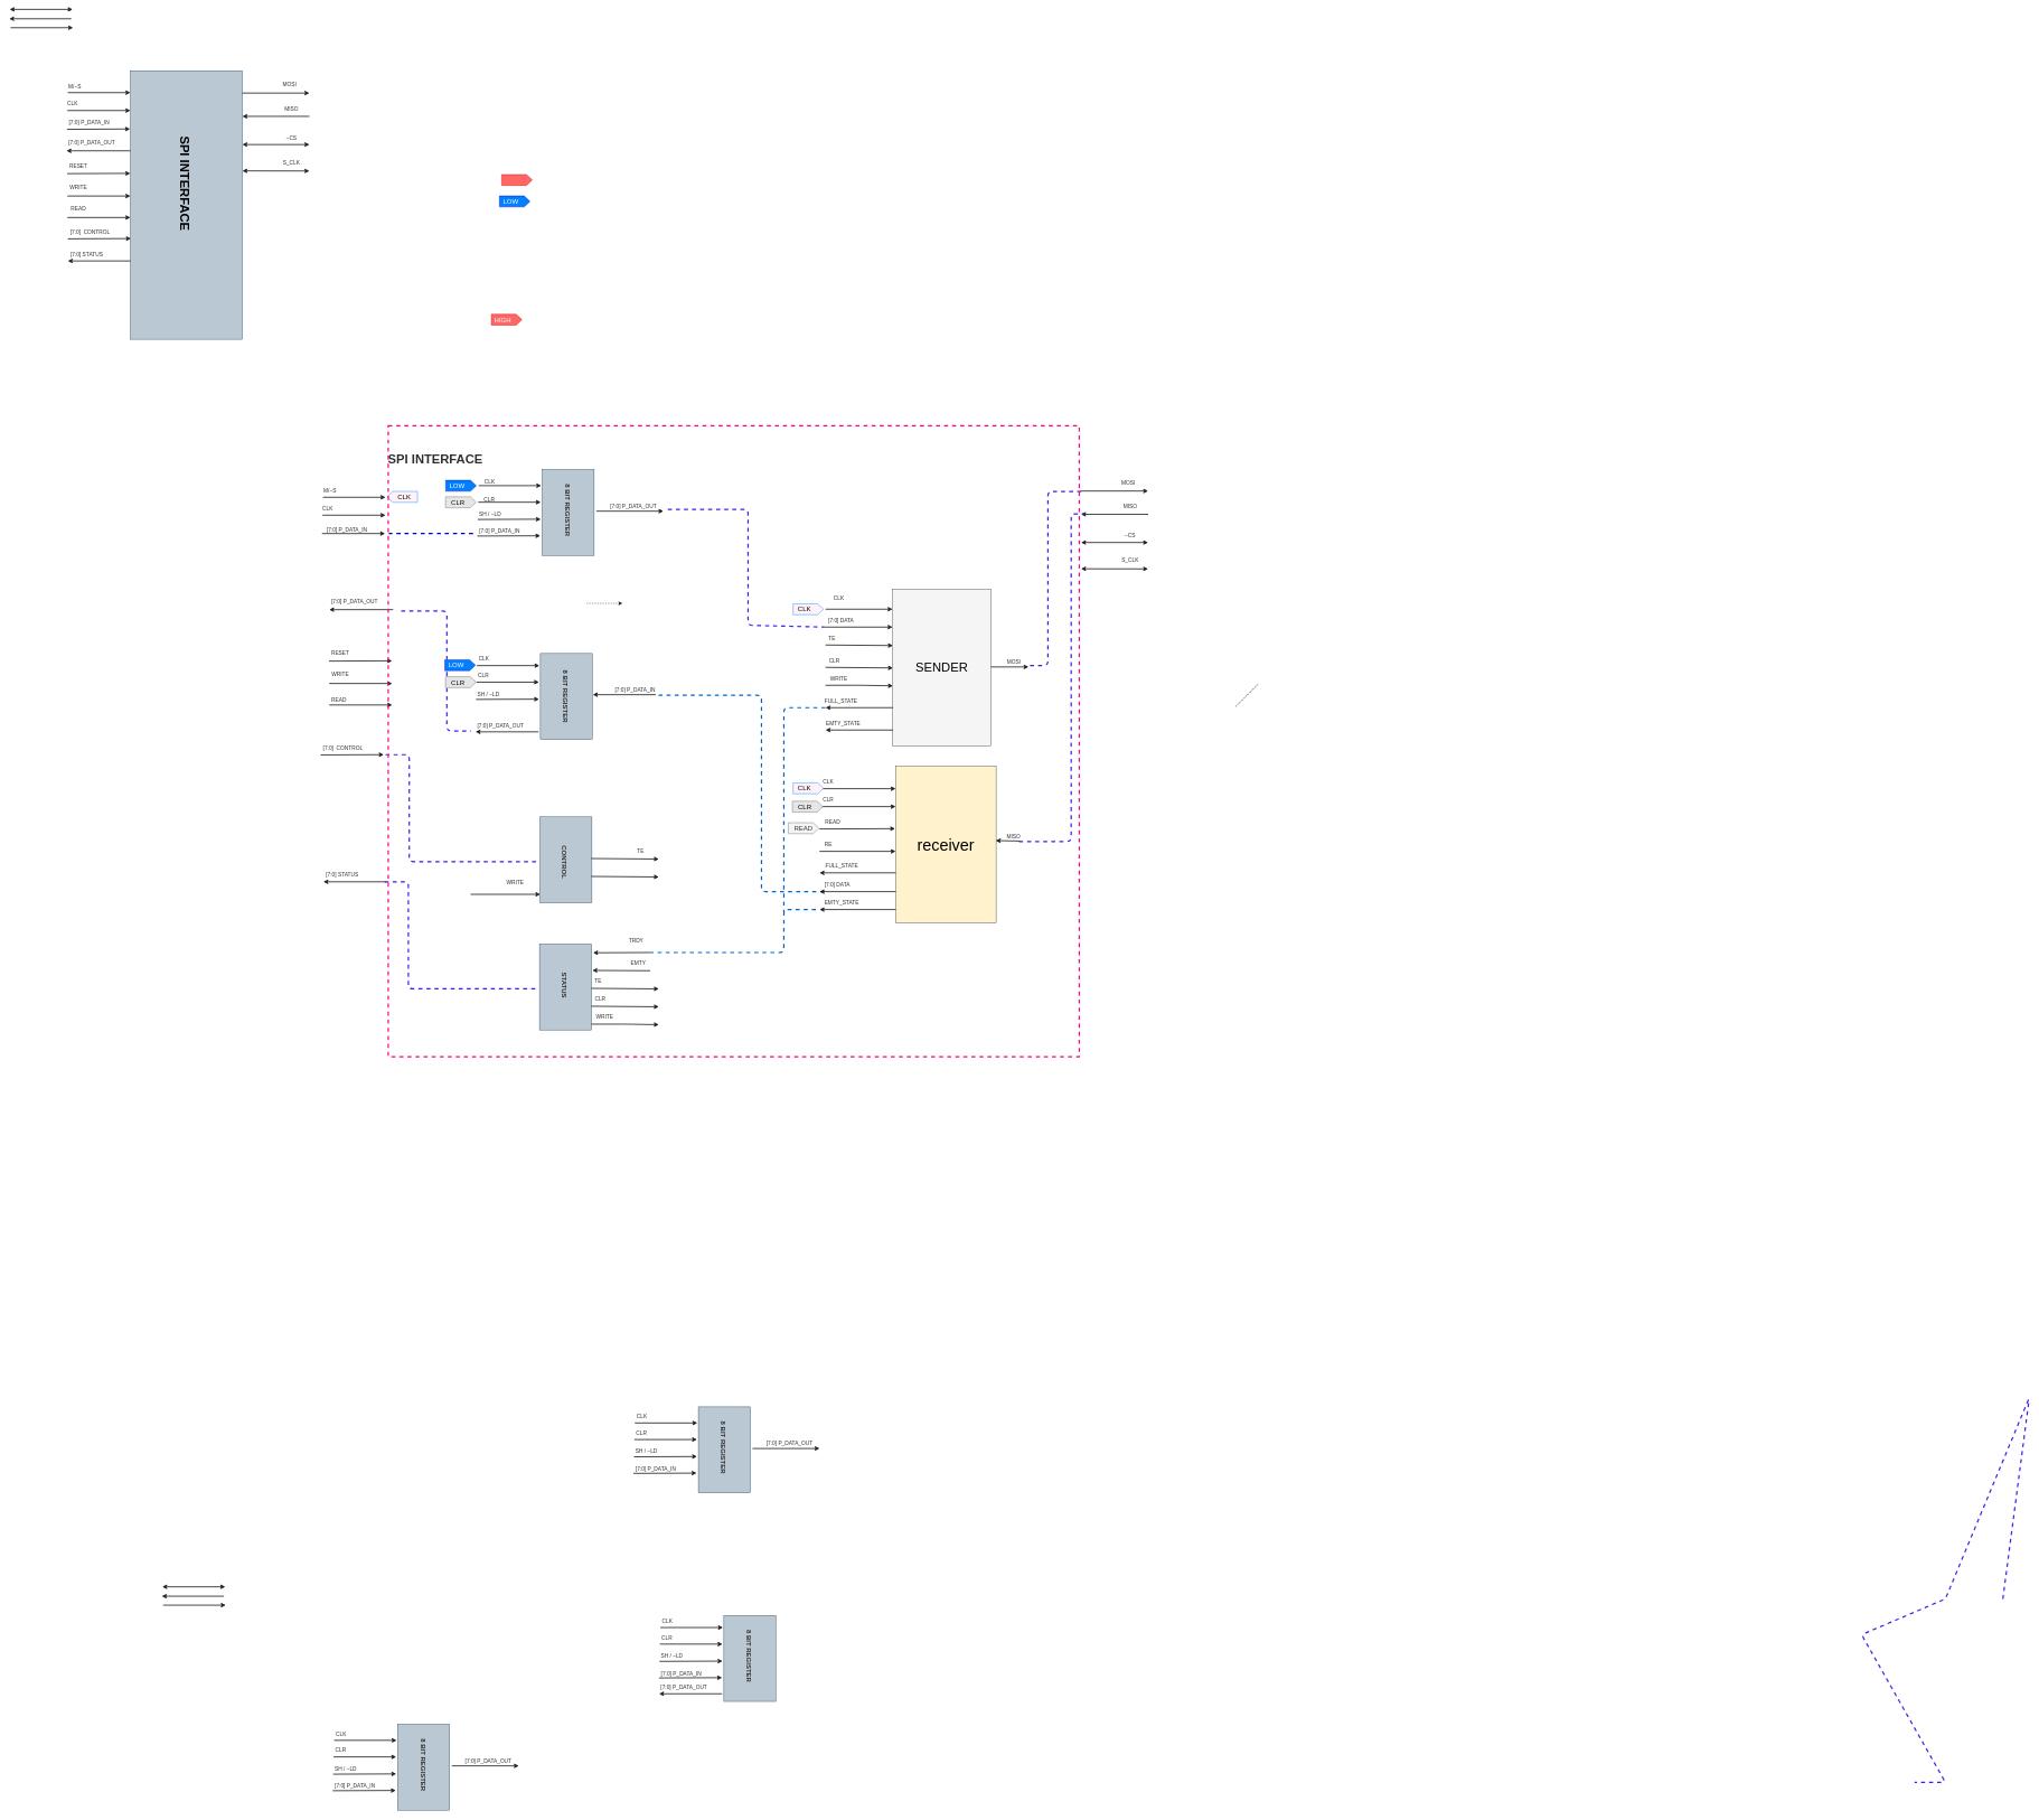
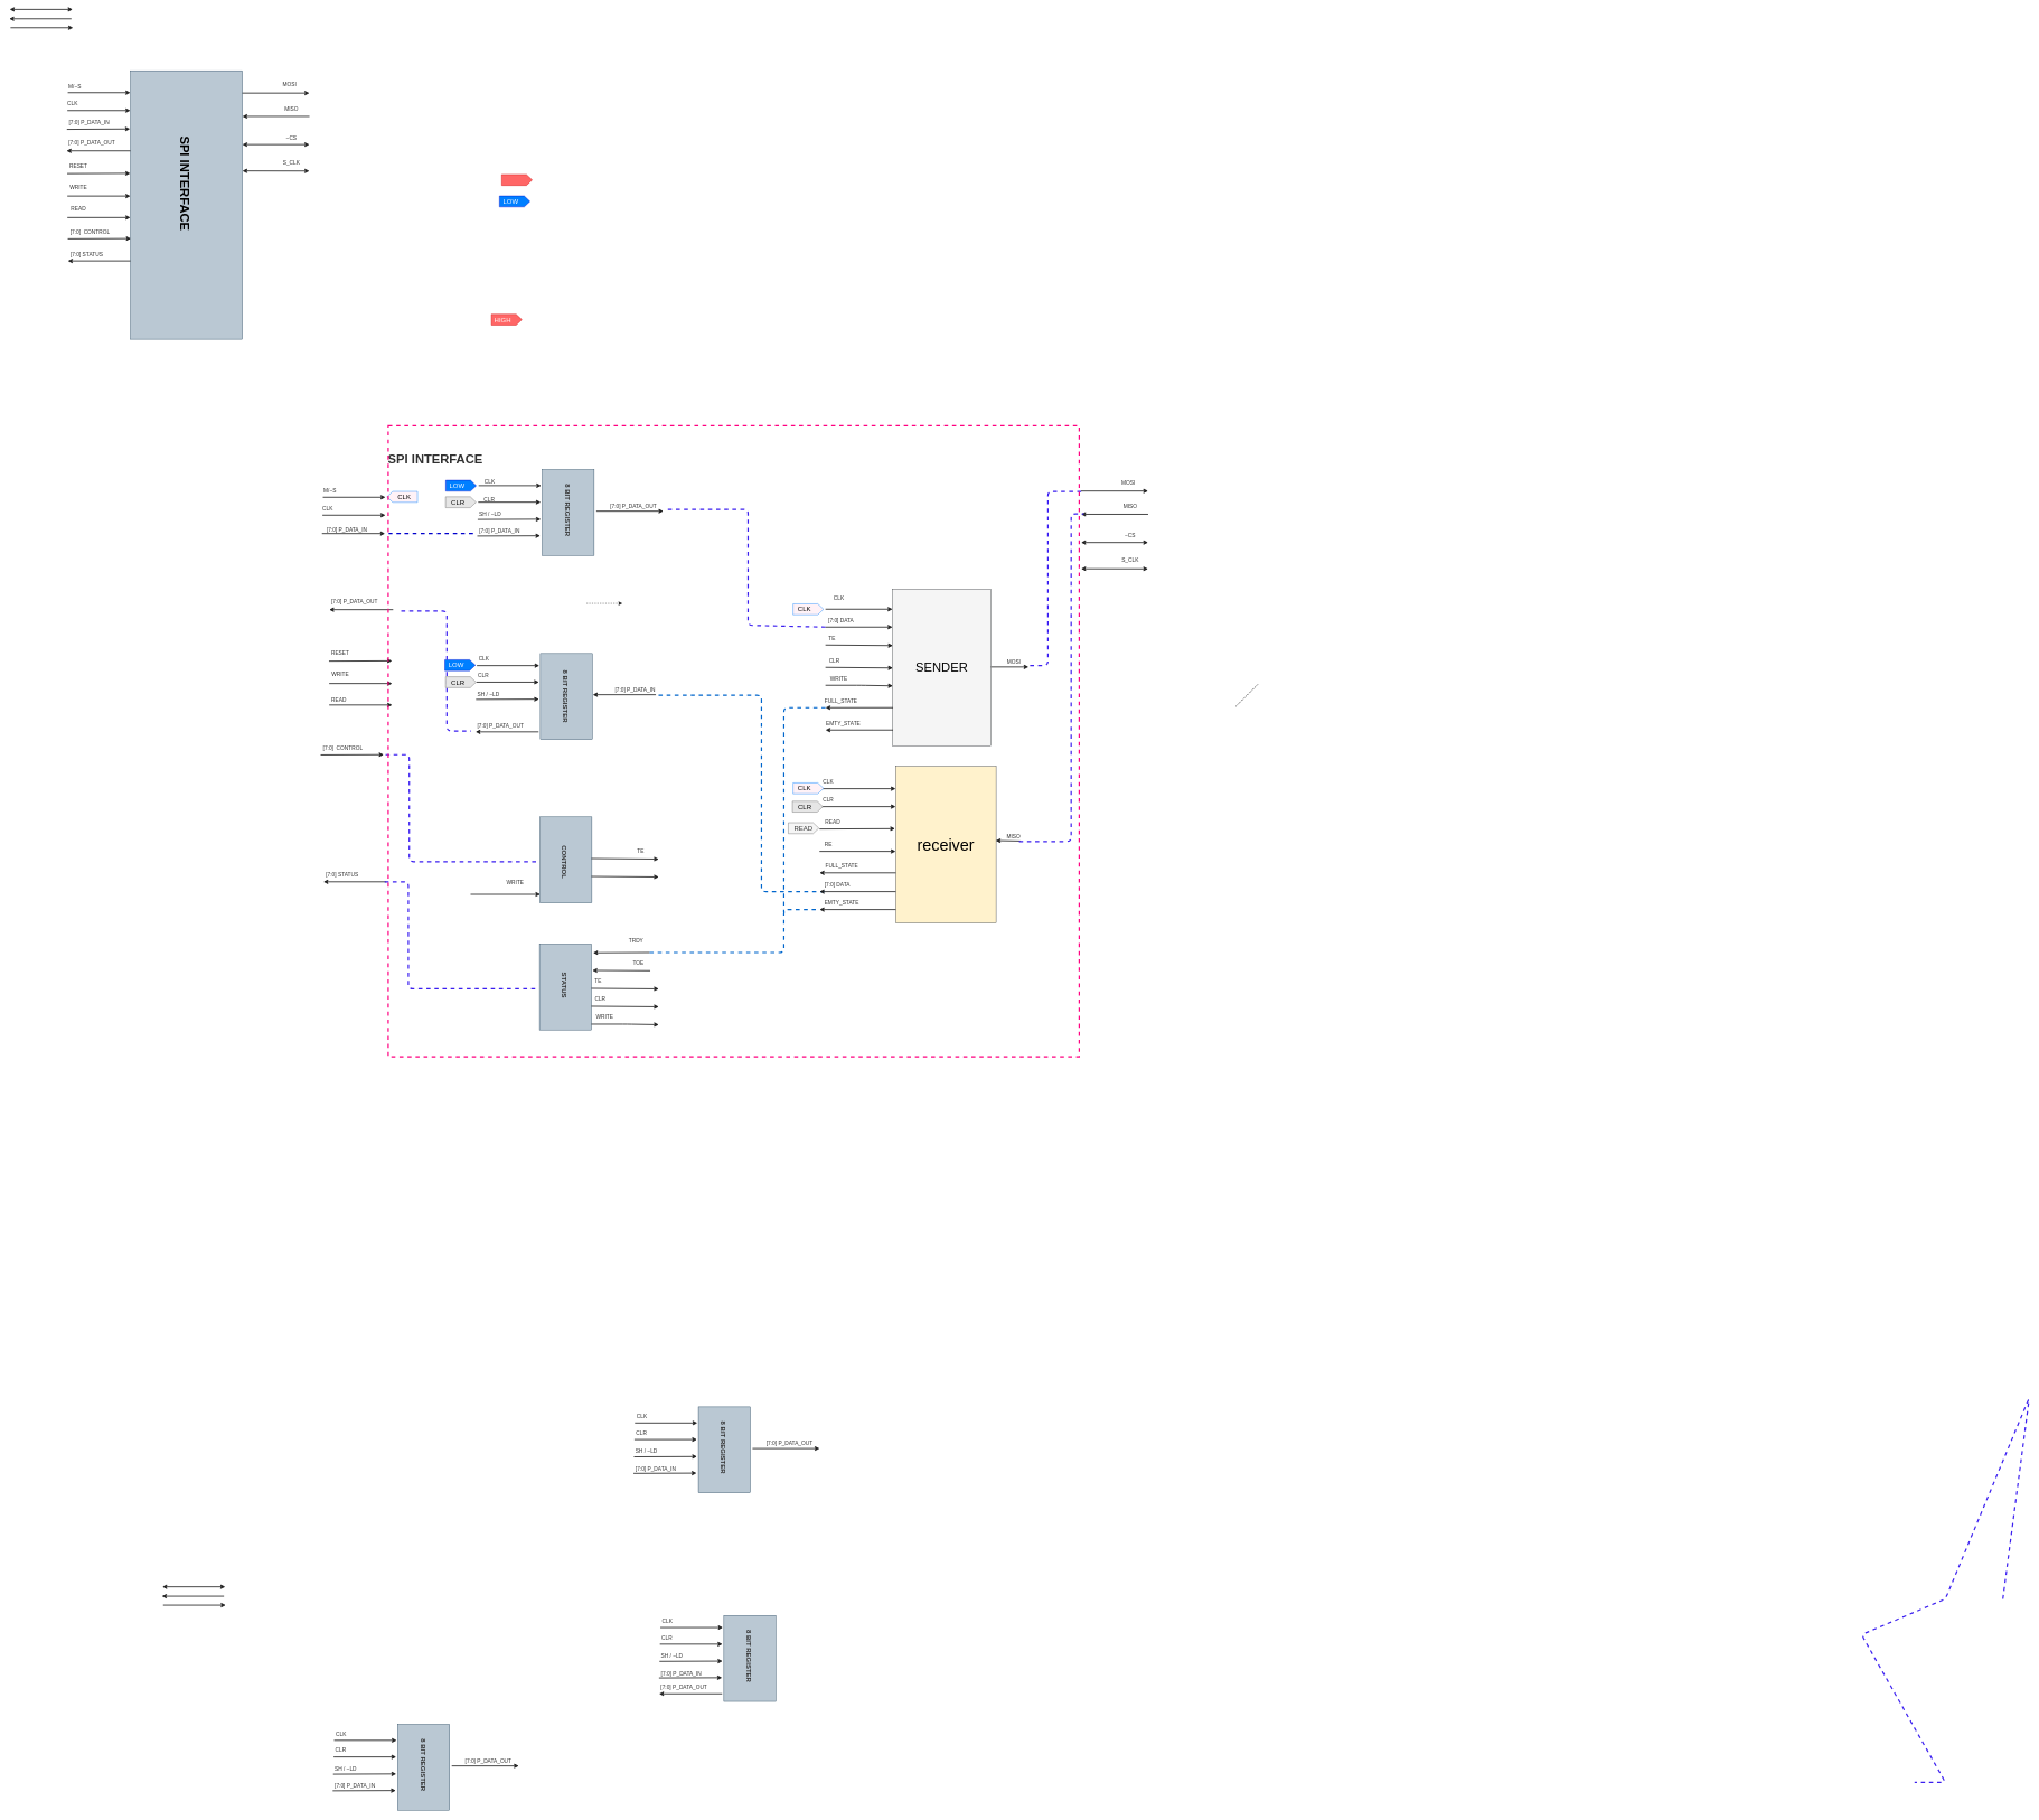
- <mxCell id="160" value="EMTY" style="text;html=1;strokeColor=none;fillColor=none;align=center;verticalAlign=middle;whiteSpace=wrap;rounded=0;fontColor=#303030;movable=0;resizable=0;rotatable=0;deletable=0;editable=0;connectable=0;" parent="1" vertex="1"><mxGeometry x="1391" y="2137" width="70" height="30" as="geometry" /></mxCell>
+ <mxCell id="160" value="TOE" style="text;html=1;strokeColor=none;fillColor=none;align=center;verticalAlign=middle;whiteSpace=wrap;rounded=0;fontColor=#303030;movable=0;resizable=0;rotatable=0;deletable=0;editable=0;connectable=0;" parent="1" vertex="1"><mxGeometry x="1391" y="2137" width="70" height="30" as="geometry" /></mxCell>
